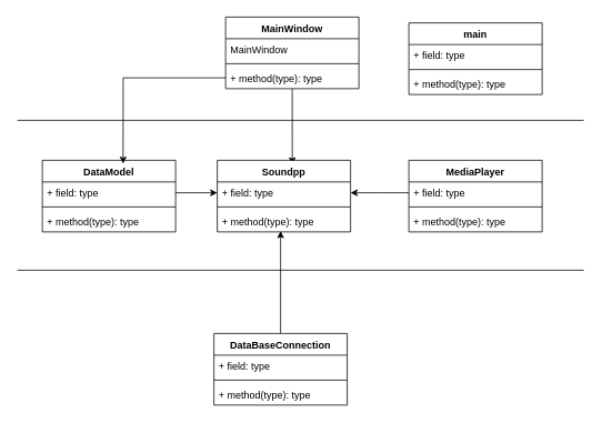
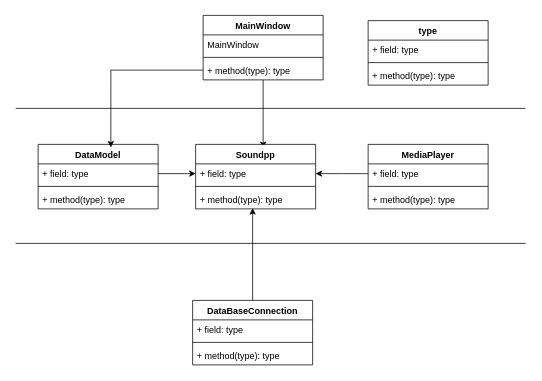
- <mxCell id="28" value="main" style="swimlane;fontStyle=1;align=center;verticalAlign=top;childLayout=stackLayout;horizontal=1;startSize=26;horizontalStack=0;resizeParent=1;resizeParentMax=0;resizeLast=0;collapsible=1;marginBottom=0;" vertex="1" parent="1"><mxGeometry x="490" y="27" width="160" height="86" as="geometry" /></mxCell>
+ <mxCell id="28" value="type" style="swimlane;fontStyle=1;align=center;verticalAlign=top;childLayout=stackLayout;horizontal=1;startSize=26;horizontalStack=0;resizeParent=1;resizeParentMax=0;resizeLast=0;collapsible=1;marginBottom=0;" vertex="1" parent="1"><mxGeometry x="490" y="27" width="160" height="86" as="geometry" /></mxCell>
